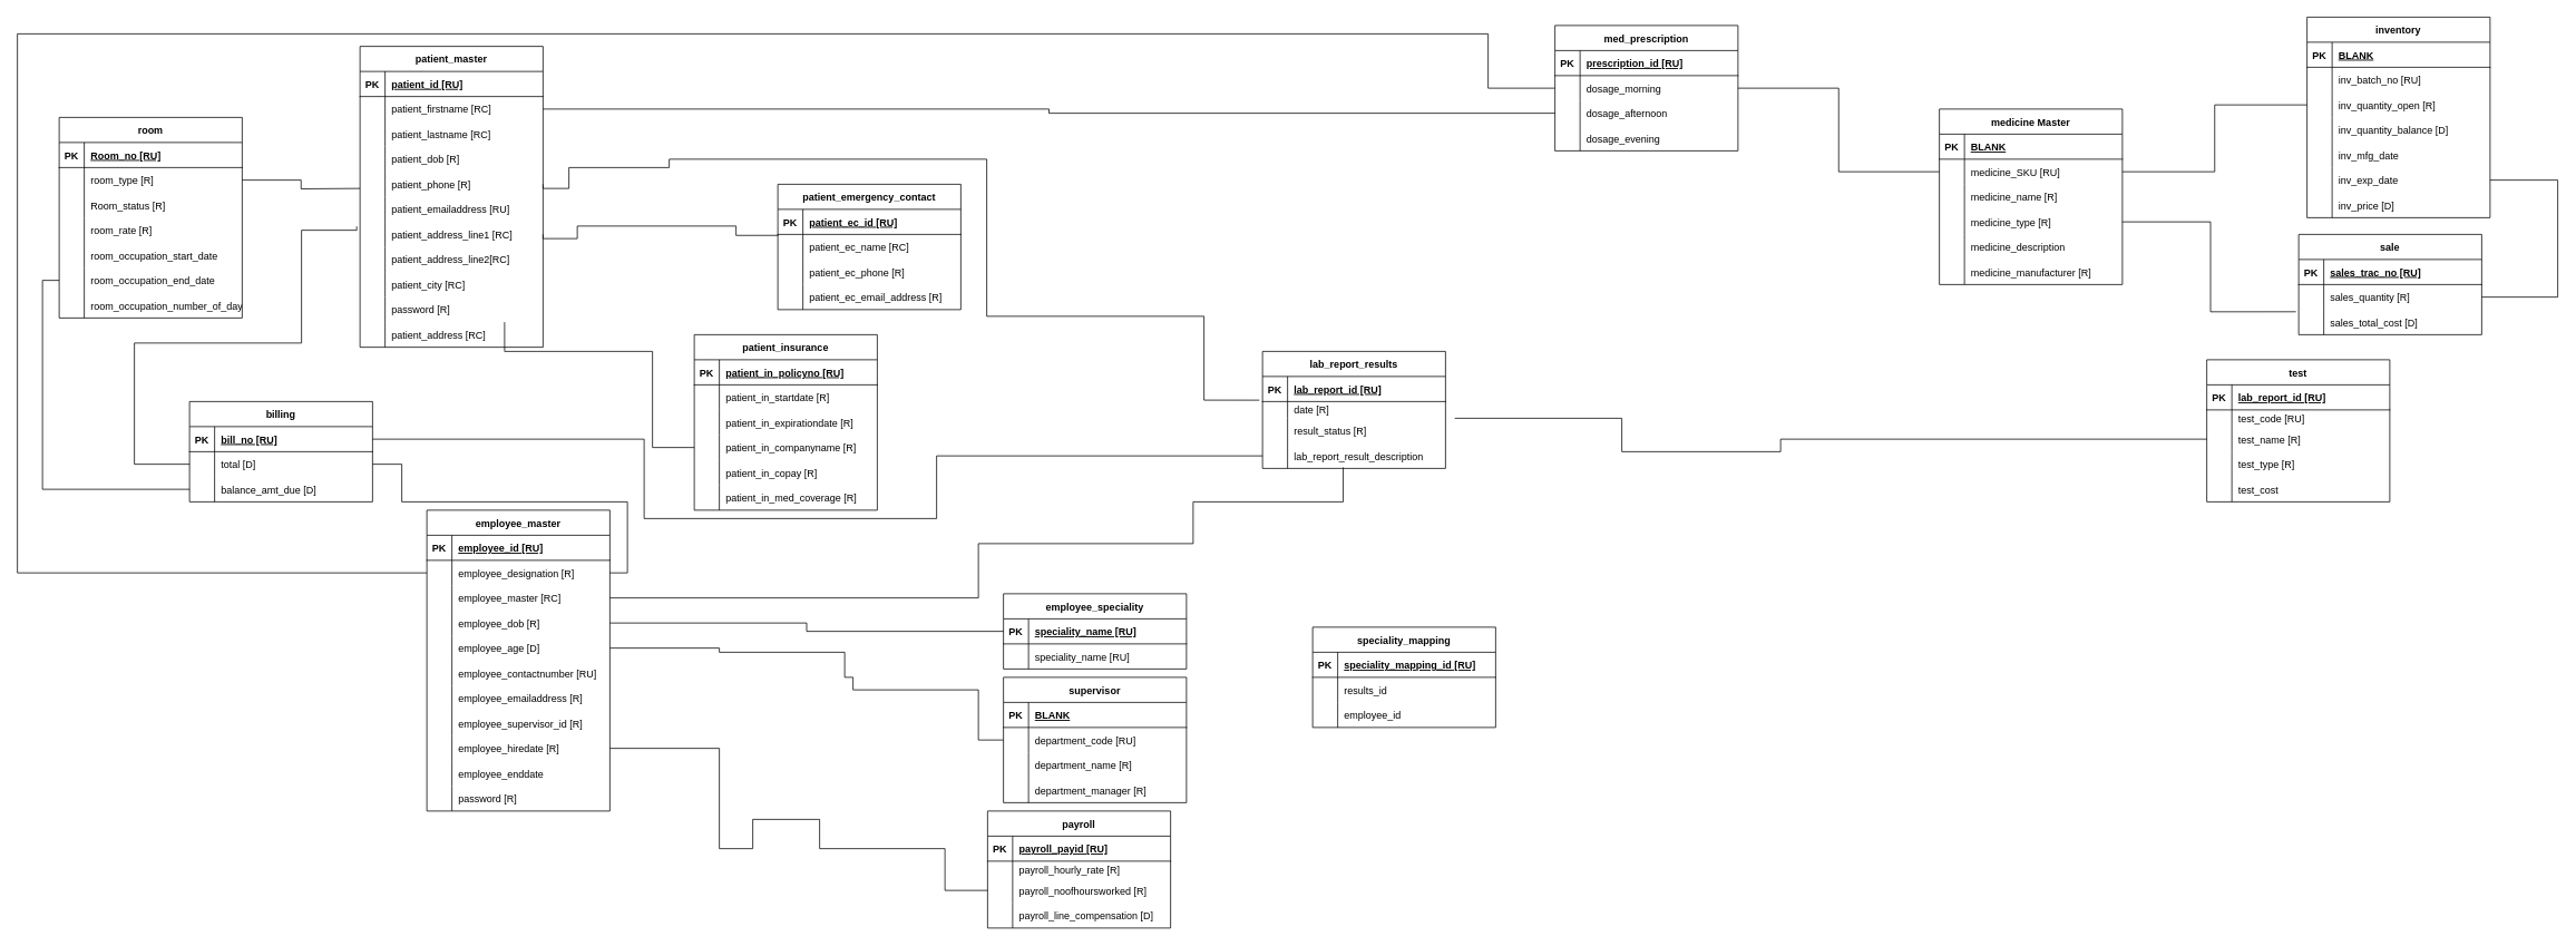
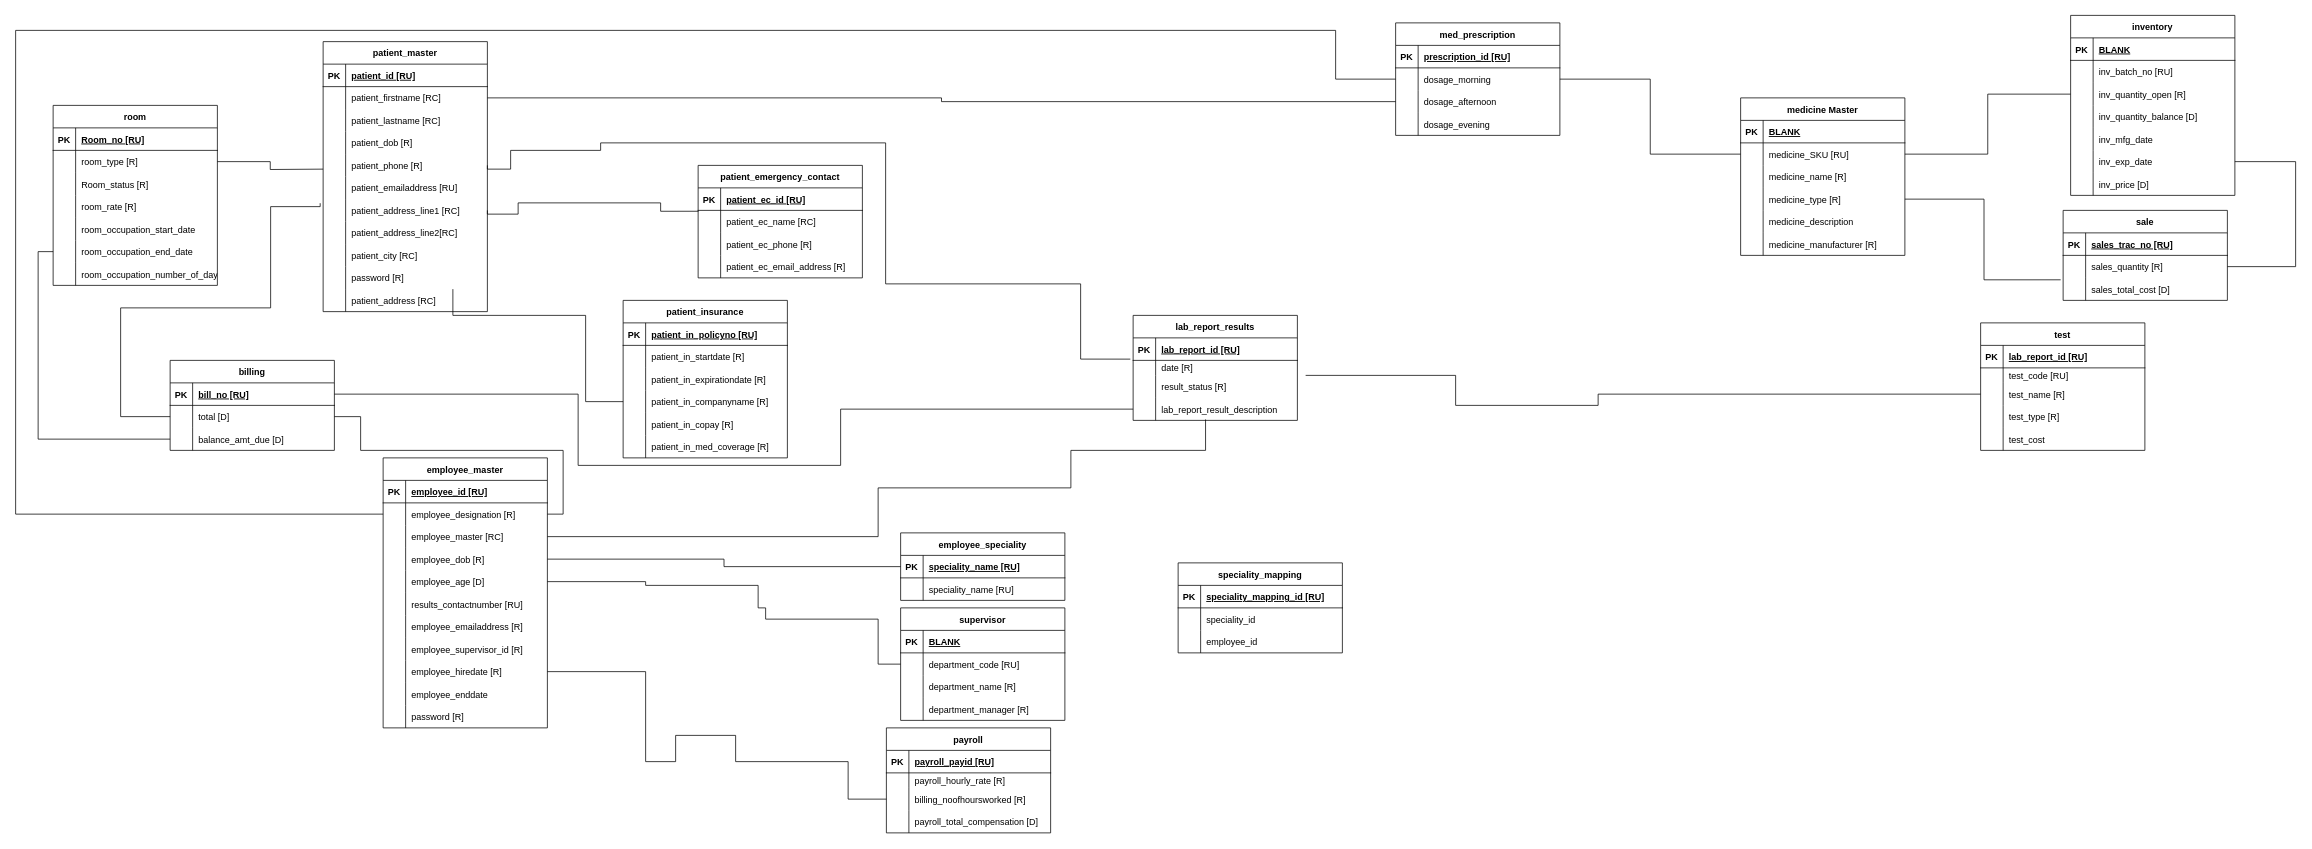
- <mxCell id="86" value="employee_contactnumber [RU]" style="shape=partialRectangle;connectable=0;fillColor=none;top=0;left=0;bottom=0;right=0;align=left;spacingLeft=6;overflow=hidden;fontStyle=0" parent="84" vertex="1"><mxGeometry x="30" width="189" height="30" as="geometry"><mxRectangle width="189" height="30" as="alternateBounds" /></mxGeometry></mxCell>
+ <mxCell id="86" value="results_contactnumber [RU]" style="shape=partialRectangle;connectable=0;fillColor=none;top=0;left=0;bottom=0;right=0;align=left;spacingLeft=6;overflow=hidden;fontStyle=0" parent="84" vertex="1"><mxGeometry x="30" width="189" height="30" as="geometry"><mxRectangle width="189" height="30" as="alternateBounds" /></mxGeometry></mxCell>
- <mxCell id="115" value="results_id" style="shape=partialRectangle;connectable=0;fillColor=none;top=0;left=0;bottom=0;right=0;align=left;spacingLeft=6;overflow=hidden;" parent="113" vertex="1"><mxGeometry x="30" width="189" height="30" as="geometry"><mxRectangle width="189" height="30" as="alternateBounds" /></mxGeometry></mxCell>
+ <mxCell id="115" value="speciality_id" style="shape=partialRectangle;connectable=0;fillColor=none;top=0;left=0;bottom=0;right=0;align=left;spacingLeft=6;overflow=hidden;" parent="113" vertex="1"><mxGeometry x="30" width="189" height="30" as="geometry"><mxRectangle width="189" height="30" as="alternateBounds" /></mxGeometry></mxCell>
- <mxCell id="142" value="payroll_noofhoursworked [R]" style="shape=partialRectangle;connectable=0;fillColor=none;top=0;left=0;bottom=0;right=0;align=left;spacingLeft=6;overflow=hidden;" parent="140" vertex="1"><mxGeometry x="30" width="189" height="30" as="geometry"><mxRectangle width="189" height="30" as="alternateBounds" /></mxGeometry></mxCell>
+ <mxCell id="142" value="billing_noofhoursworked [R]" style="shape=partialRectangle;connectable=0;fillColor=none;top=0;left=0;bottom=0;right=0;align=left;spacingLeft=6;overflow=hidden;" parent="140" vertex="1"><mxGeometry x="30" width="189" height="30" as="geometry"><mxRectangle width="189" height="30" as="alternateBounds" /></mxGeometry></mxCell>
- <mxCell id="145" value="payroll_line_compensation [D]" style="shape=partialRectangle;connectable=0;fillColor=none;top=0;left=0;bottom=0;right=0;align=left;spacingLeft=6;overflow=hidden;" parent="143" vertex="1"><mxGeometry x="30" width="189" height="30" as="geometry"><mxRectangle width="189" height="30" as="alternateBounds" /></mxGeometry></mxCell>
+ <mxCell id="145" value="payroll_total_compensation [D]" style="shape=partialRectangle;connectable=0;fillColor=none;top=0;left=0;bottom=0;right=0;align=left;spacingLeft=6;overflow=hidden;" parent="143" vertex="1"><mxGeometry x="30" width="189" height="30" as="geometry"><mxRectangle width="189" height="30" as="alternateBounds" /></mxGeometry></mxCell>
